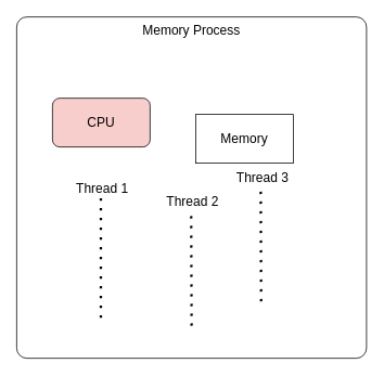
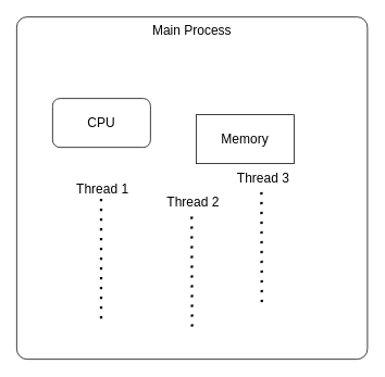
- <mxCell id="2" value="Memory Process" style="rounded=1;whiteSpace=wrap;html=1;arcSize=3;labelPosition=center;verticalLabelPosition=middle;align=center;verticalAlign=top;fontSize=16;" vertex="1" parent="1"><mxGeometry x="20" y="20" width="430" height="420" as="geometry" /></mxCell>
+ <mxCell id="2" value="Main Process" style="rounded=1;whiteSpace=wrap;html=1;arcSize=3;labelPosition=center;verticalLabelPosition=middle;align=center;verticalAlign=top;fontSize=16;" vertex="1" parent="1"><mxGeometry x="20" y="20" width="430" height="420" as="geometry" /></mxCell>
- <mxCell id="3" value="CPU" style="rounded=1;whiteSpace=wrap;html=1;fontSize=16;fillColor=#f8cecc;" vertex="1" parent="1"><mxGeometry x="64" y="120" width="120" height="60" as="geometry" /></mxCell>
+ <mxCell id="3" value="CPU" style="rounded=1;whiteSpace=wrap;html=1;fontSize=16;" vertex="1" parent="1"><mxGeometry x="64" y="120" width="120" height="60" as="geometry" /></mxCell>
